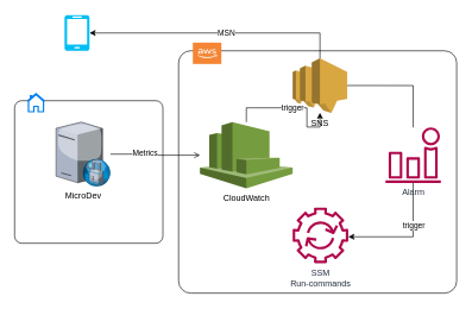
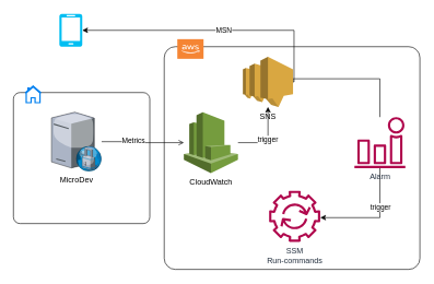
- <mxCell id="18" value="SNS" style="outlineConnect=0;dashed=0;verticalLabelPosition=bottom;verticalAlign=top;align=center;html=1;shape=mxgraph.aws3.sns;fillColor=#D9A741;gradientColor=none;" vertex="1" parent="1"><mxGeometry x="410" y="81" width="76.5" height="76.5" as="geometry" /></mxCell>
+ <mxCell id="18" value="SNS" style="outlineConnect=0;dashed=0;verticalLabelPosition=bottom;verticalAlign=top;align=center;html=1;shape=mxgraph.aws3.sns;fillColor=#D9A741;gradientColor=none;" vertex="1" parent="1"><mxGeometry x="370" y="86" width="76.5" height="76.5" as="geometry" /></mxCell>
- <mxCell id="9" value="CloudWatch" style="outlineConnect=0;dashed=0;verticalLabelPosition=bottom;verticalAlign=top;align=center;html=1;shape=mxgraph.aws3.cloudwatch;fillColor=#759C3E;gradientColor=none;" vertex="1" parent="1"><mxGeometry x="280" y="170.5" width="130" height="93" as="geometry" /></mxCell>
+ <mxCell id="9" value="CloudWatch" style="outlineConnect=0;dashed=0;verticalLabelPosition=bottom;verticalAlign=top;align=center;html=1;shape=mxgraph.aws3.cloudwatch;fillColor=#759C3E;gradientColor=none;" vertex="1" parent="1"><mxGeometry x="280" y="170.5" width="82.5" height="93" as="geometry" /></mxCell>
